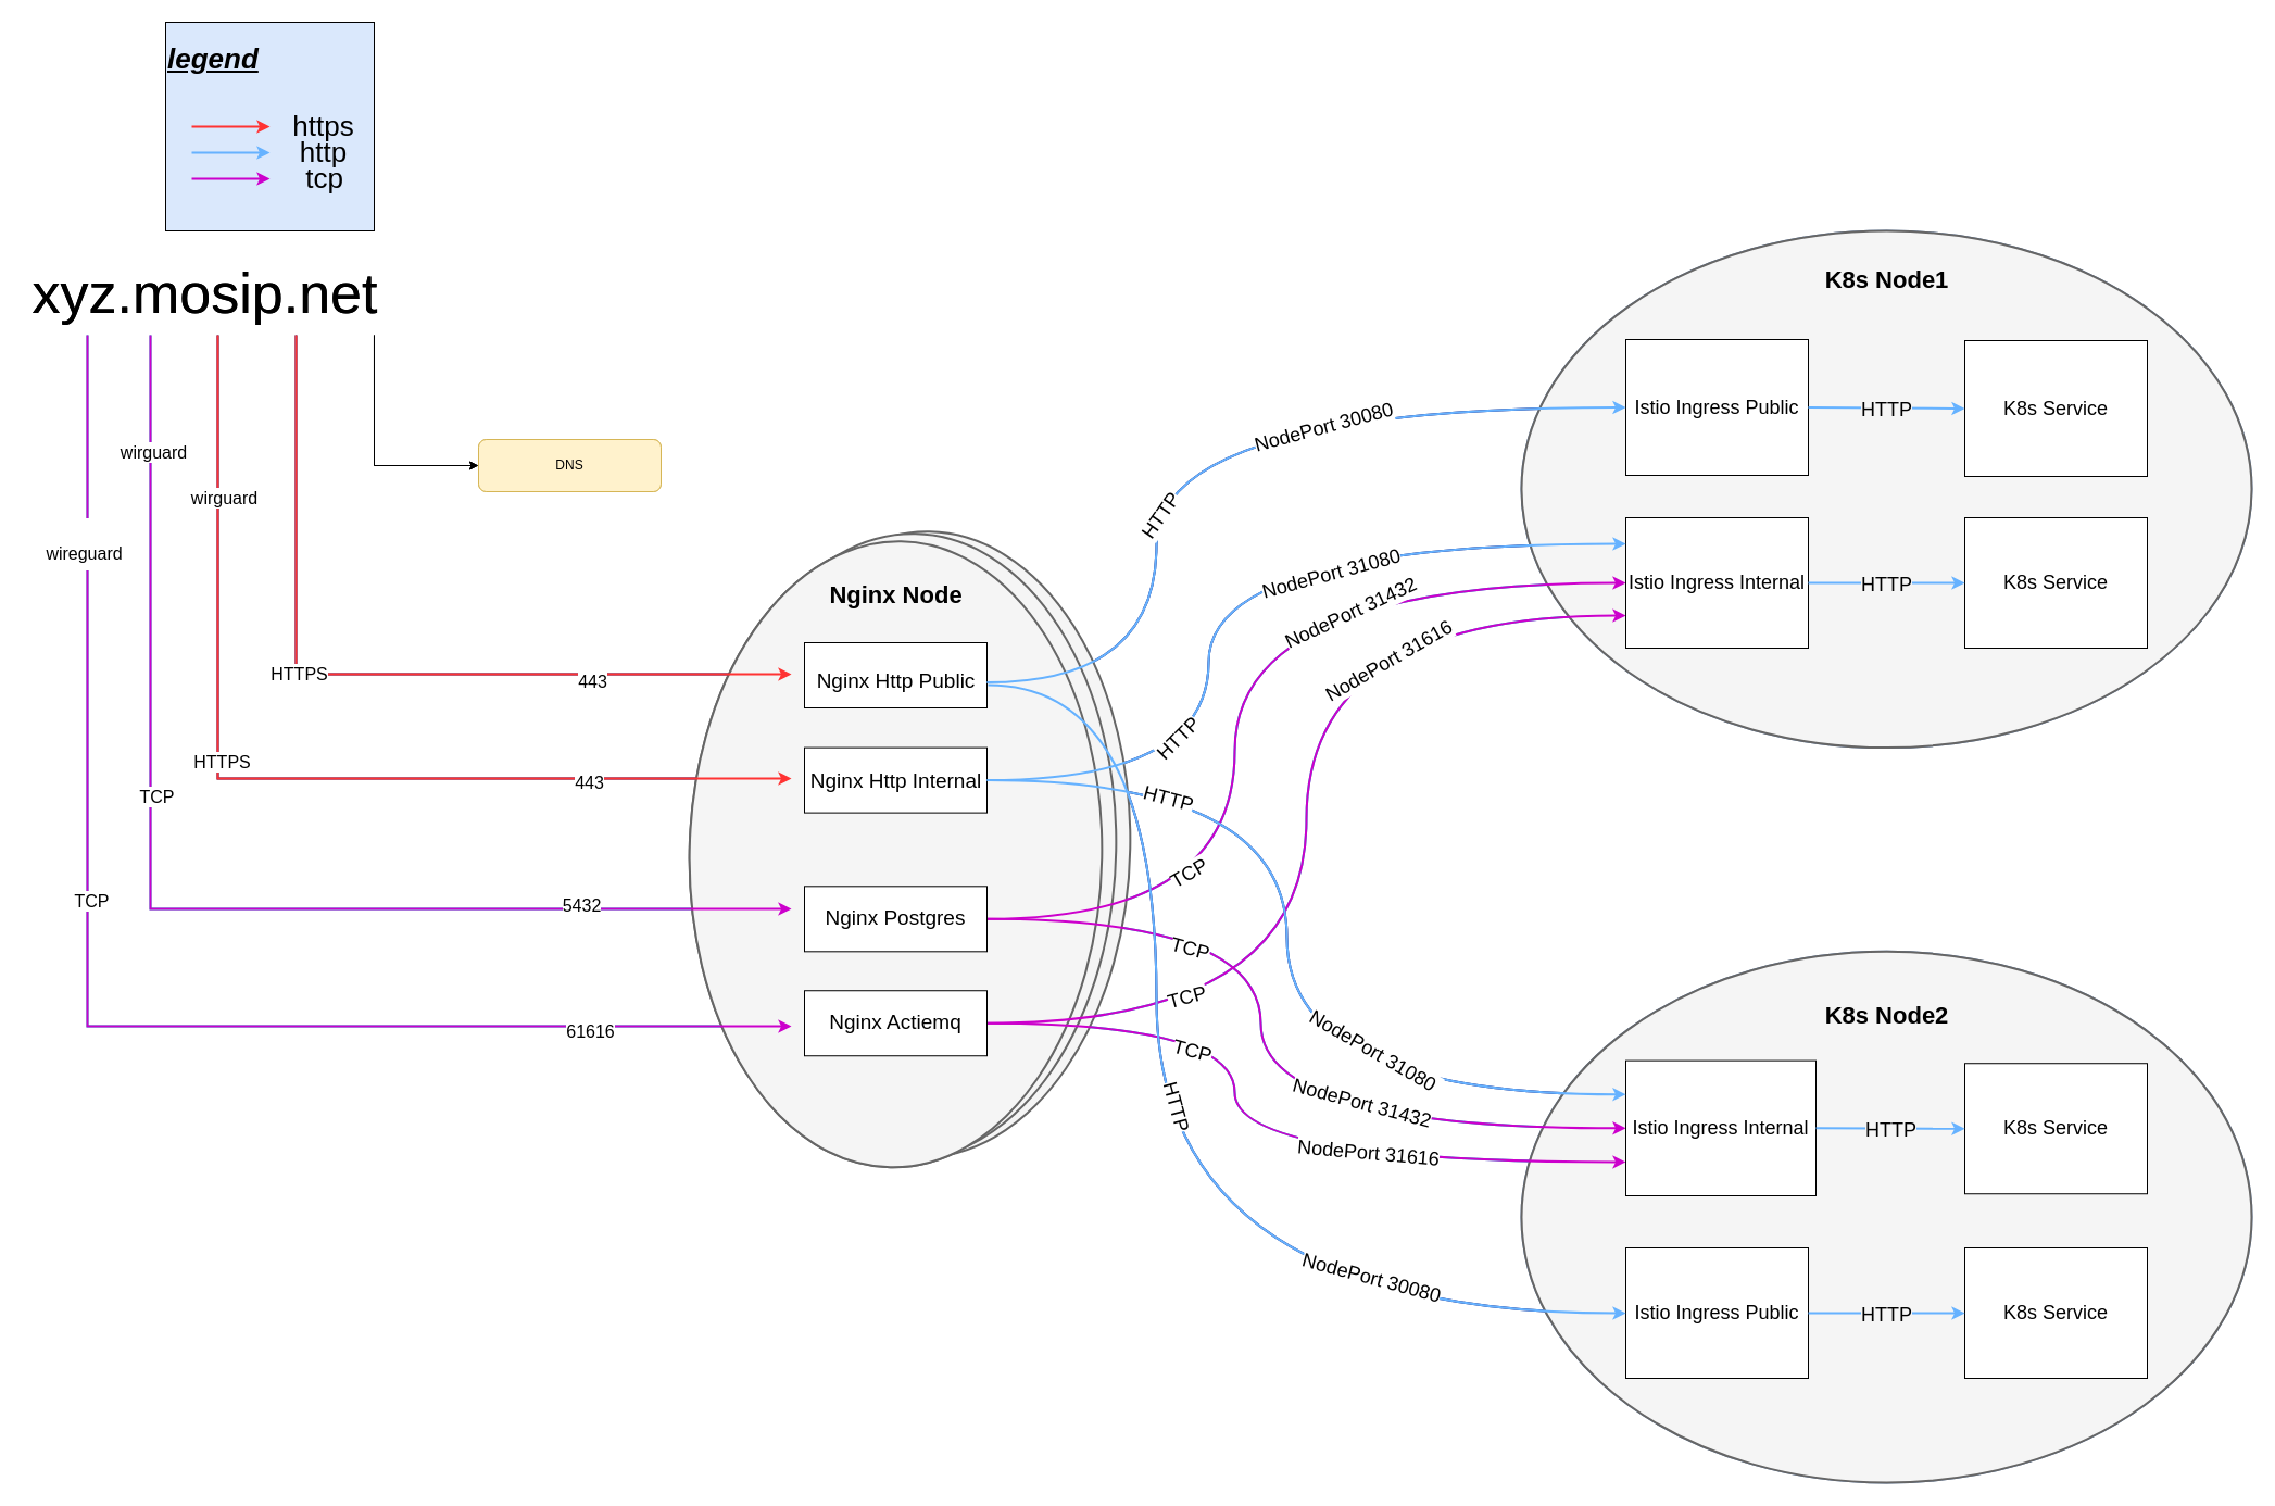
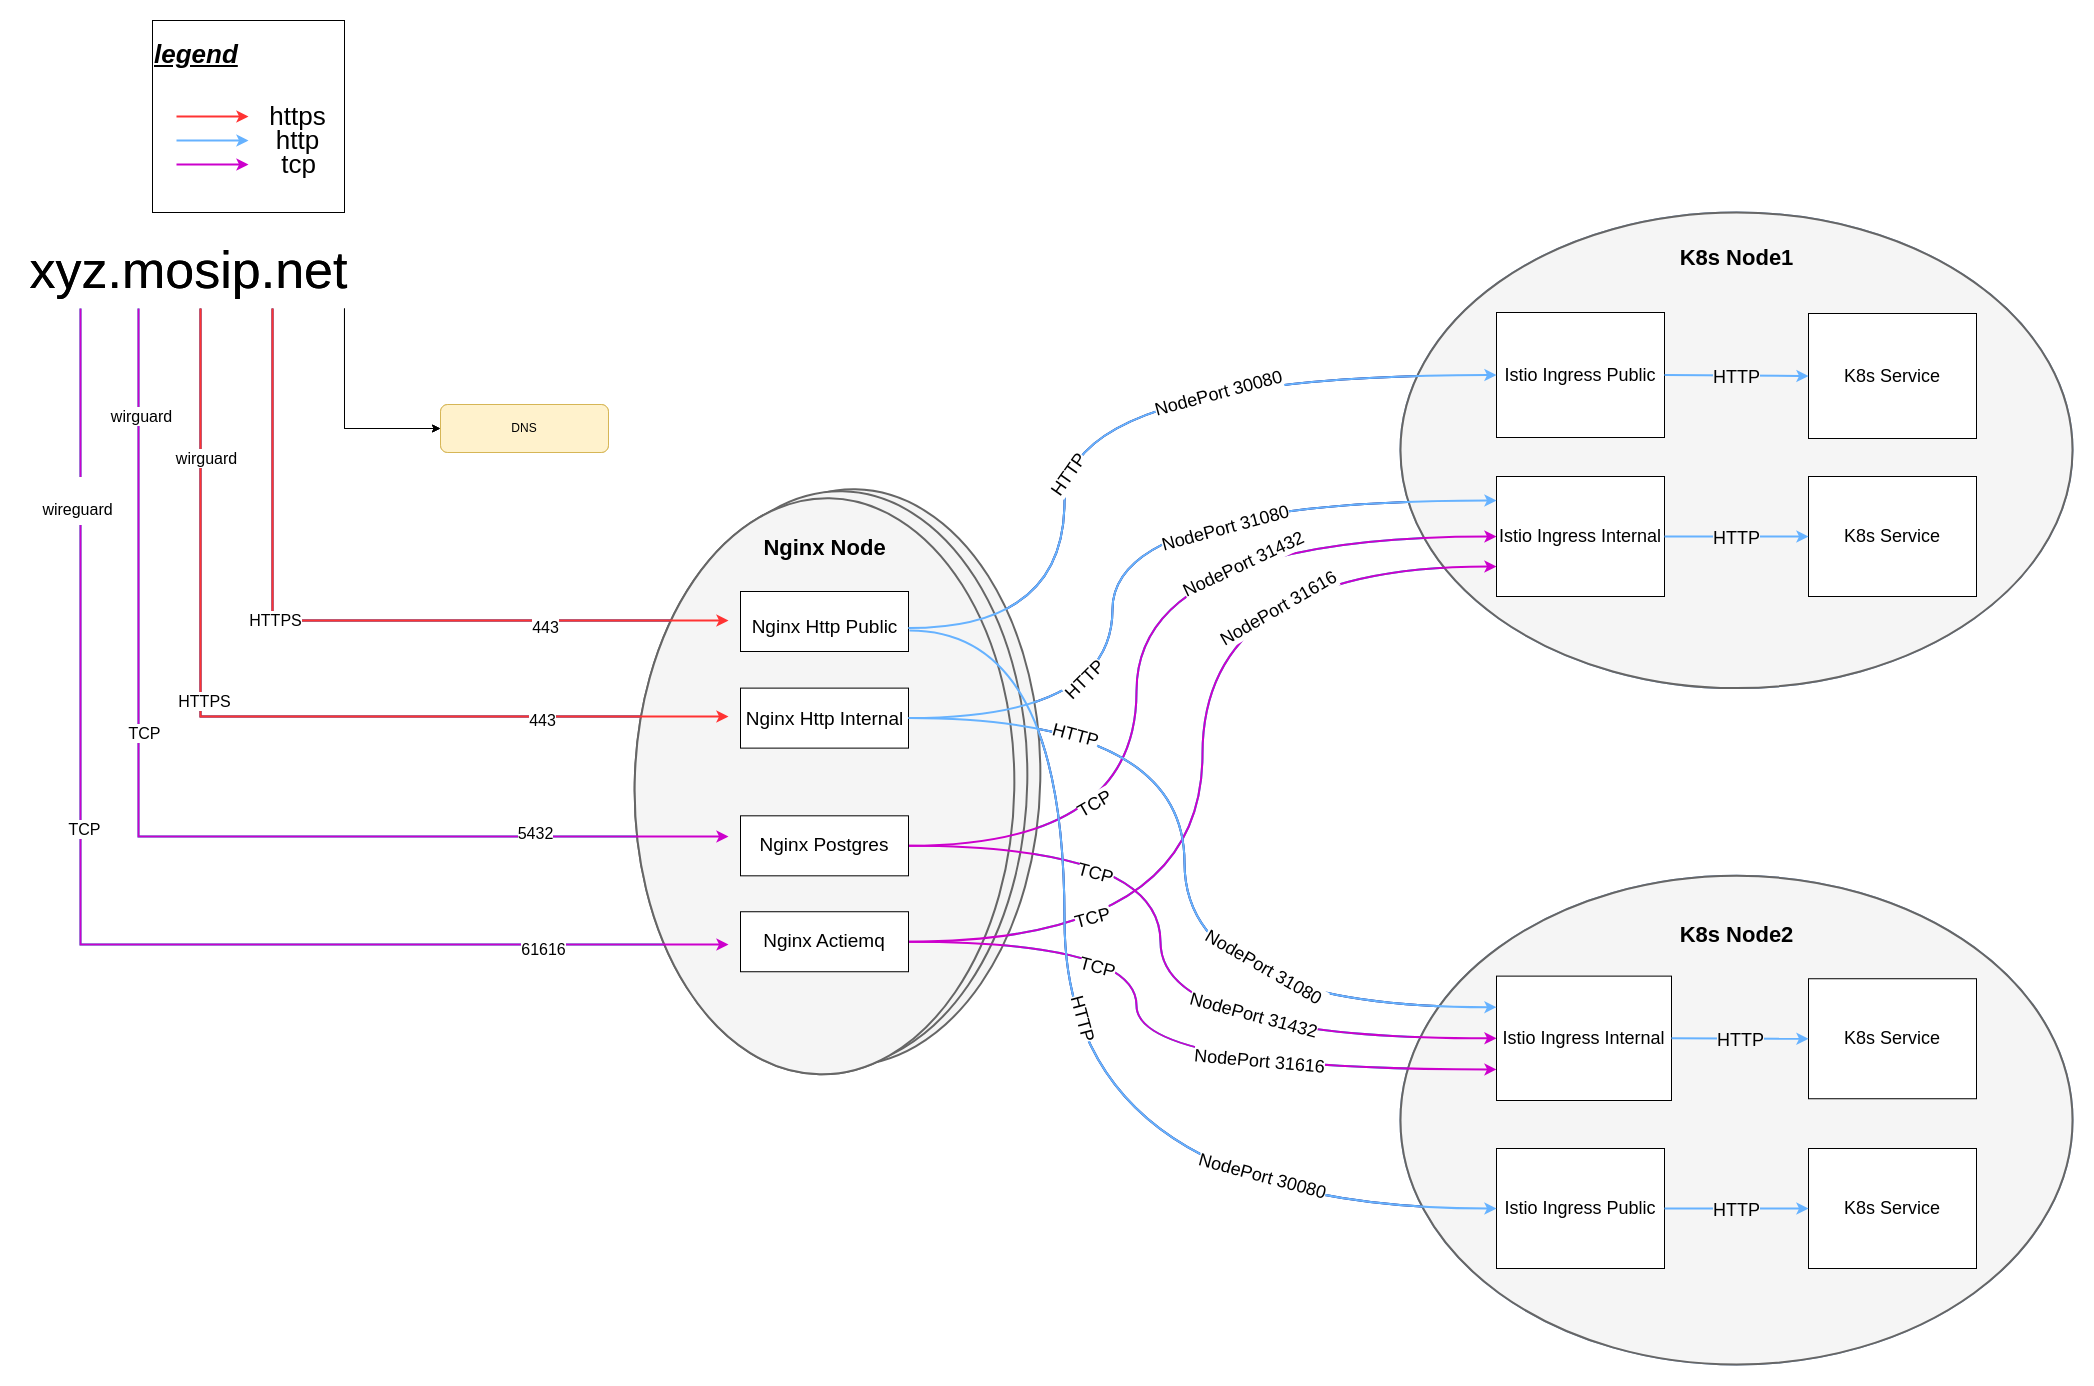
- <mxCell id="140" value="&lt;span style=&quot;font-size: 26px;&quot;&gt;&lt;u&gt;&lt;i&gt;&lt;b&gt;legend&lt;/b&gt;&lt;/i&gt;&lt;/u&gt;&lt;br&gt;&amp;nbsp; &amp;nbsp; &amp;nbsp;&lt;br&gt;&lt;br&gt;&lt;br&gt;&lt;br&gt;&lt;/span&gt;" style="rounded=0;whiteSpace=wrap;html=1;align=left;fillColor=#dae8fc;" parent="1" vertex="1"><mxGeometry x="152" y="20" width="192" height="192" as="geometry" /></mxCell>
+ <mxCell id="140" value="&lt;span style=&quot;font-size: 26px;&quot;&gt;&lt;u&gt;&lt;i&gt;&lt;b&gt;legend&lt;/b&gt;&lt;/i&gt;&lt;/u&gt;&lt;br&gt;&amp;nbsp; &amp;nbsp; &amp;nbsp;&lt;br&gt;&lt;br&gt;&lt;br&gt;&lt;br&gt;&lt;/span&gt;" style="rounded=0;whiteSpace=wrap;html=1;align=left;" parent="1" vertex="1"><mxGeometry x="152" y="20" width="192" height="192" as="geometry" /></mxCell>
